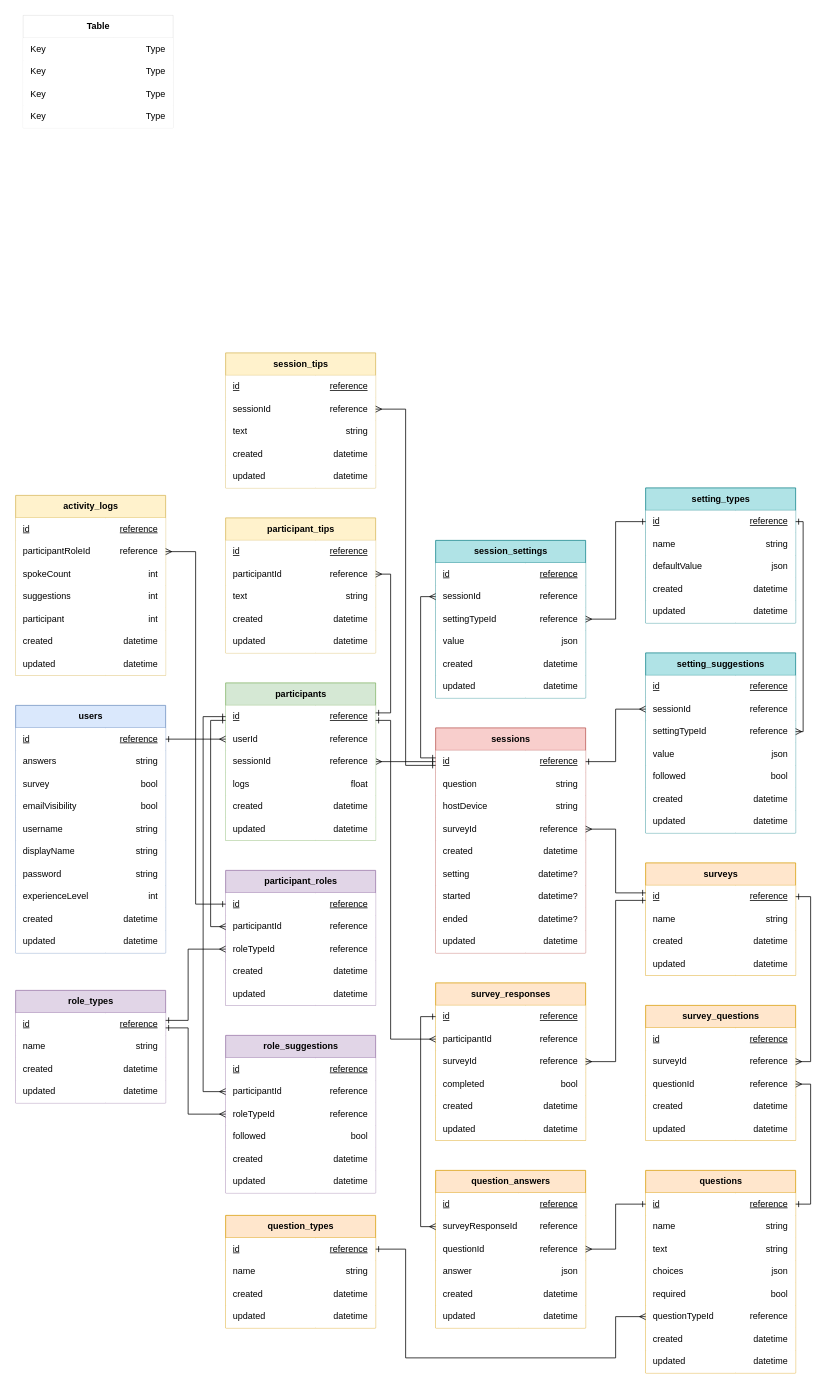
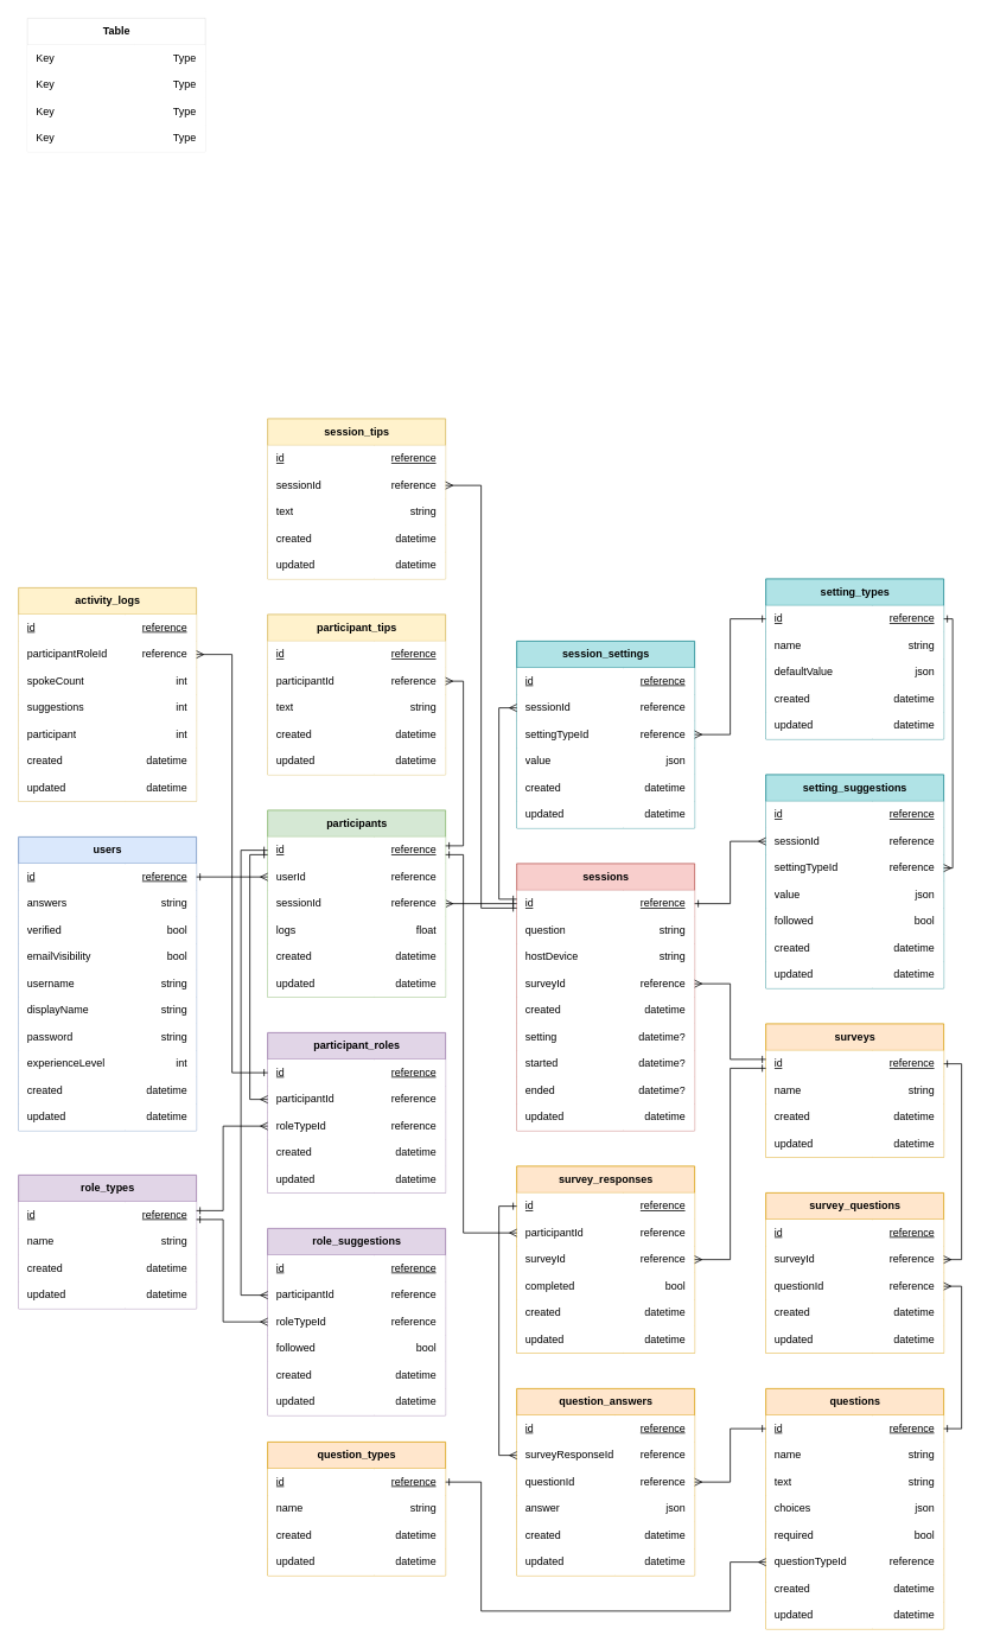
- <mxCell id="23" value="survey" style="shape=partialRectangle;connectable=0;top=0;left=0;bottom=0;right=0;editable=1;overflow=hidden;whiteSpace=wrap;html=1;align=left;strokeWidth=1;spacingRight=0;spacingLeft=8;" parent="22" vertex="1"><mxGeometry width="120" height="30" as="geometry"><mxRectangle width="120" height="30" as="alternateBounds" /></mxGeometry></mxCell>
+ <mxCell id="23" value="verified" style="shape=partialRectangle;connectable=0;top=0;left=0;bottom=0;right=0;editable=1;overflow=hidden;whiteSpace=wrap;html=1;align=left;strokeWidth=1;spacingRight=0;spacingLeft=8;" parent="22" vertex="1"><mxGeometry width="120" height="30" as="geometry"><mxRectangle width="120" height="30" as="alternateBounds" /></mxGeometry></mxCell>
